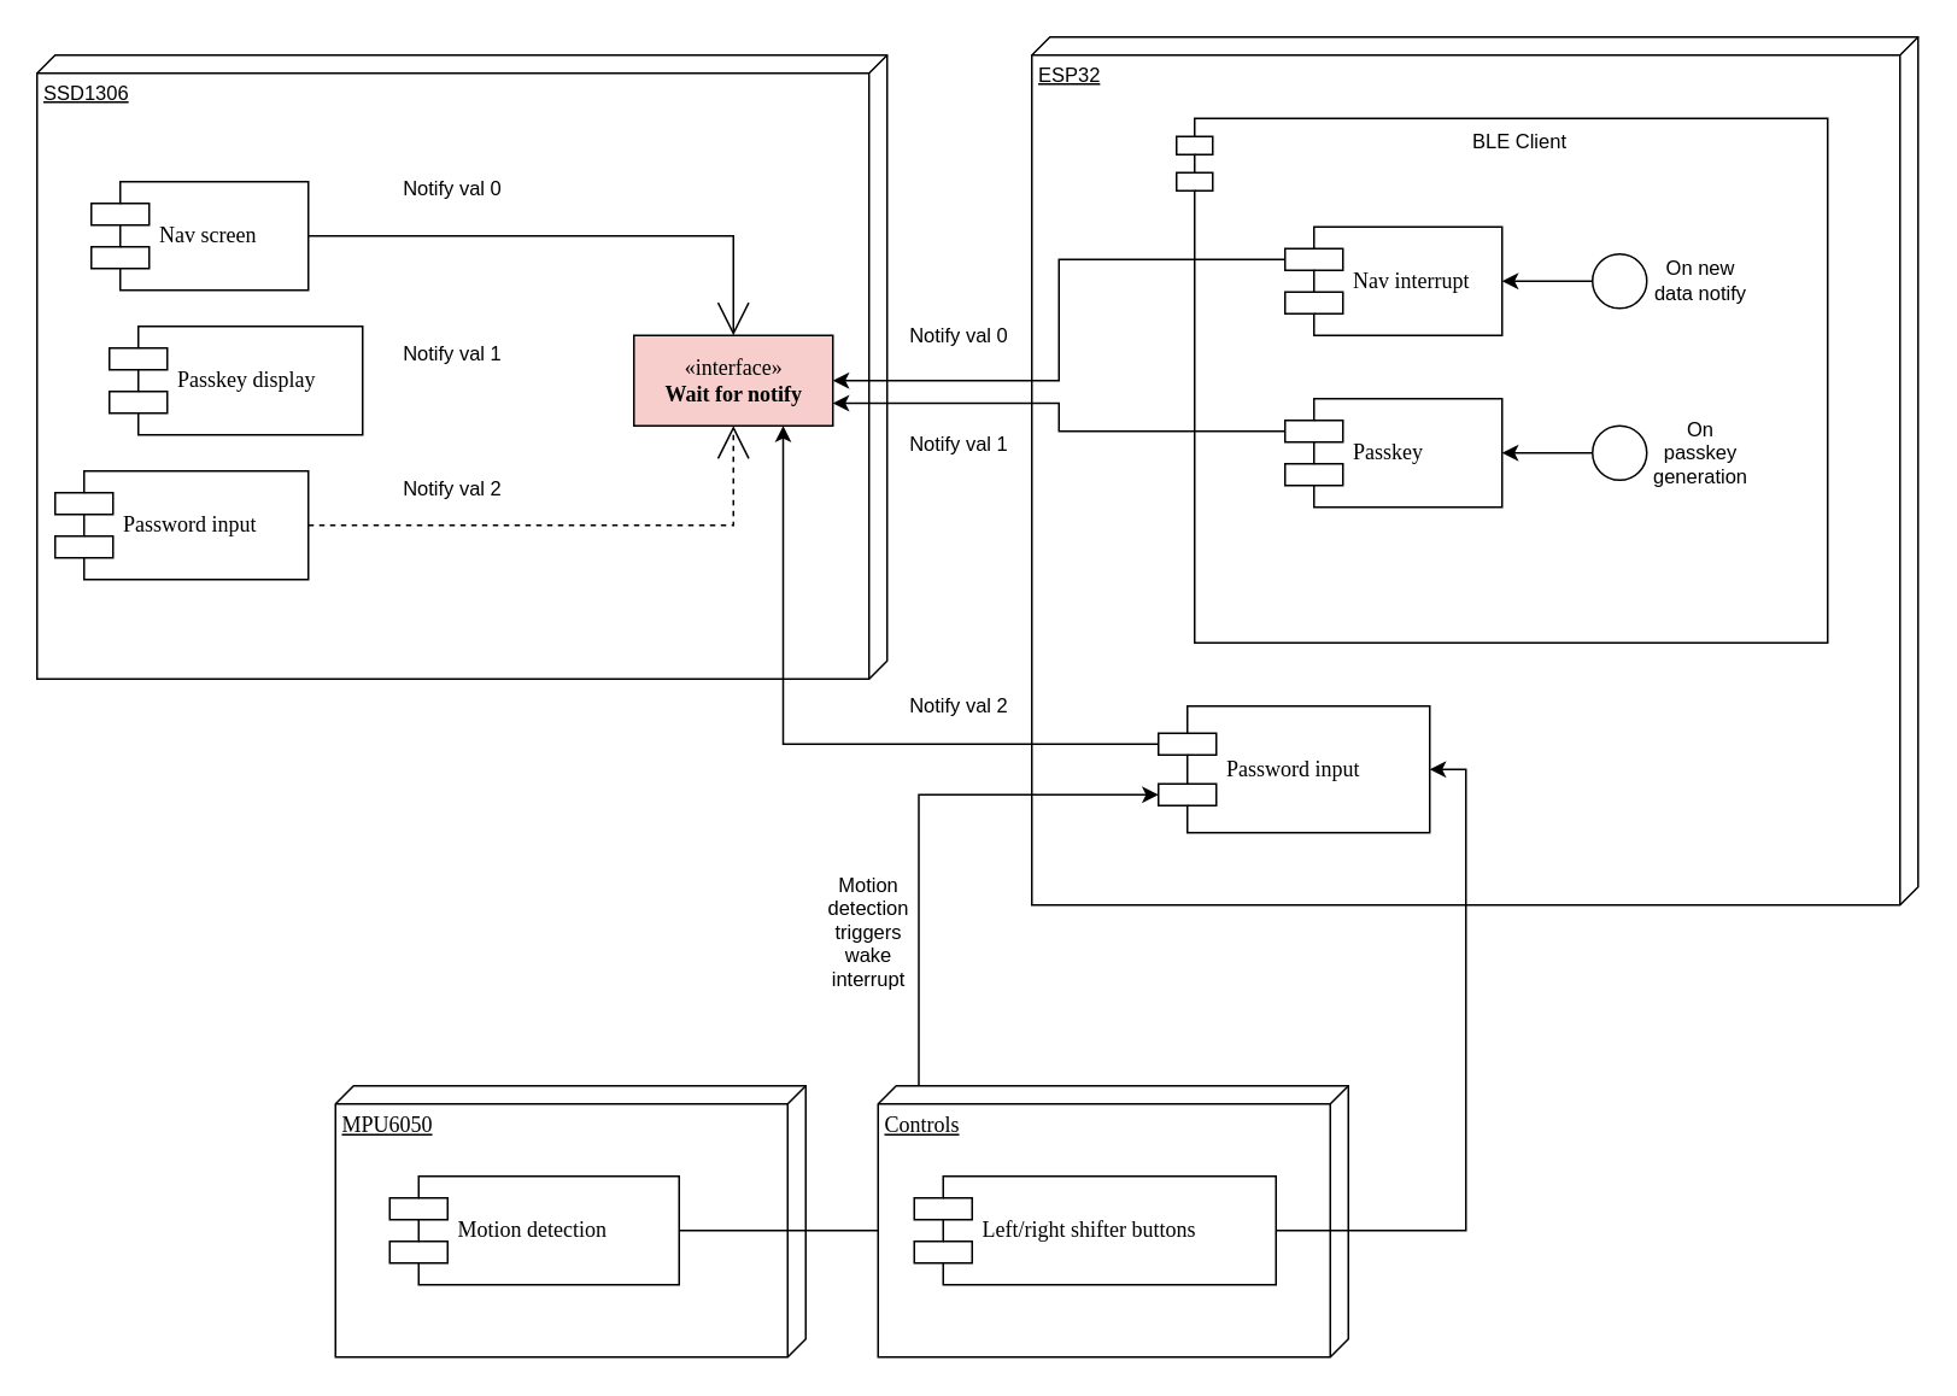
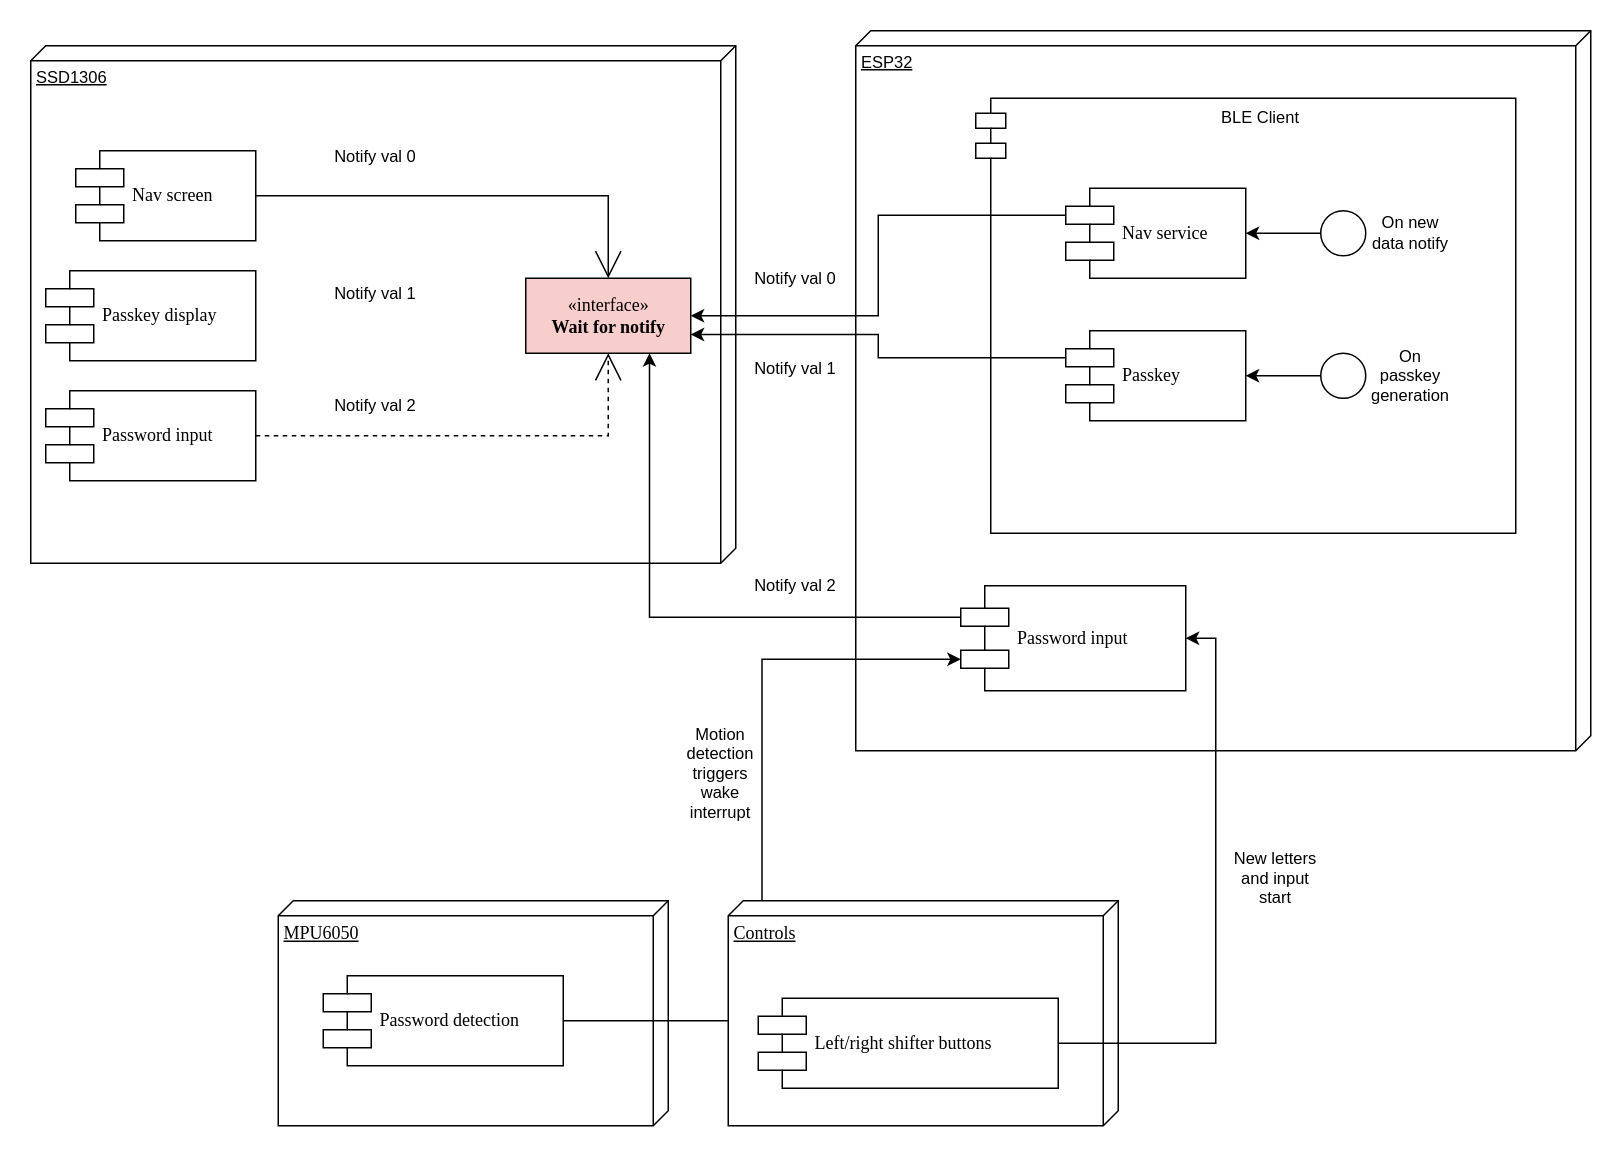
- <mxCell id="7" value="Nav interrupt" style="shape=component;align=left;spacingLeft=36;rounded=0;shadow=0;comic=0;labelBackgroundColor=none;strokeWidth=1;fontFamily=Verdana;fontSize=12;html=1;" parent="1" vertex="1"><mxGeometry x="710" y="125" width="120" height="60" as="geometry" /></mxCell>
+ <mxCell id="7" value="Nav service" style="shape=component;align=left;spacingLeft=36;rounded=0;shadow=0;comic=0;labelBackgroundColor=none;strokeWidth=1;fontFamily=Verdana;fontSize=12;html=1;" parent="1" vertex="1"><mxGeometry x="710" y="125" width="120" height="60" as="geometry" /></mxCell>
- <mxCell id="8" value="Passkey display" style="shape=component;align=left;spacingLeft=36;rounded=0;shadow=0;comic=0;labelBackgroundColor=none;strokeWidth=1;fontFamily=Verdana;fontSize=12;html=1;" parent="1" vertex="1"><mxGeometry x="60" y="180" width="140" height="60" as="geometry" /></mxCell>
+ <mxCell id="8" value="Passkey display" style="shape=component;align=left;spacingLeft=36;rounded=0;shadow=0;comic=0;labelBackgroundColor=none;strokeWidth=1;fontFamily=Verdana;fontSize=12;html=1;" parent="1" vertex="1"><mxGeometry x="30" y="180" width="140" height="60" as="geometry" /></mxCell>
+ <mxCell id="35" value="New letters and input start" style="text;html=1;strokeColor=none;fillColor=none;align=center;verticalAlign=middle;whiteSpace=wrap;rounded=0;fontFamily=Helvetica;fontSize=11;fontColor=default;" vertex="1" parent="1"><mxGeometry x="820" y="570" width="60" height="30" as="geometry" /></mxCell>
- <mxCell id="11" value="Motion detection" style="shape=component;align=left;spacingLeft=36;rounded=0;shadow=0;comic=0;labelBackgroundColor=none;strokeWidth=1;fontFamily=Verdana;fontSize=12;html=1;" parent="1" vertex="1"><mxGeometry x="215" y="650" width="160" height="60" as="geometry" /></mxCell>
+ <mxCell id="11" value="Password detection" style="shape=component;align=left;spacingLeft=36;rounded=0;shadow=0;comic=0;labelBackgroundColor=none;strokeWidth=1;fontFamily=Verdana;fontSize=12;html=1;" parent="1" vertex="1"><mxGeometry x="215" y="650" width="160" height="60" as="geometry" /></mxCell>
- <mxCell id="31" value="Left/right shifter buttons" style="shape=component;align=left;spacingLeft=36;rounded=0;shadow=0;comic=0;labelBackgroundColor=none;strokeWidth=1;fontFamily=Verdana;fontSize=12;html=1;" vertex="1" parent="1"><mxGeometry x="505" y="650" width="200" height="60" as="geometry" /></mxCell>
+ <mxCell id="31" value="Left/right shifter buttons" style="shape=component;align=left;spacingLeft=36;rounded=0;shadow=0;comic=0;labelBackgroundColor=none;strokeWidth=1;fontFamily=Verdana;fontSize=12;html=1;" vertex="1" parent="1"><mxGeometry x="505" y="665" width="200" height="60" as="geometry" /></mxCell>
